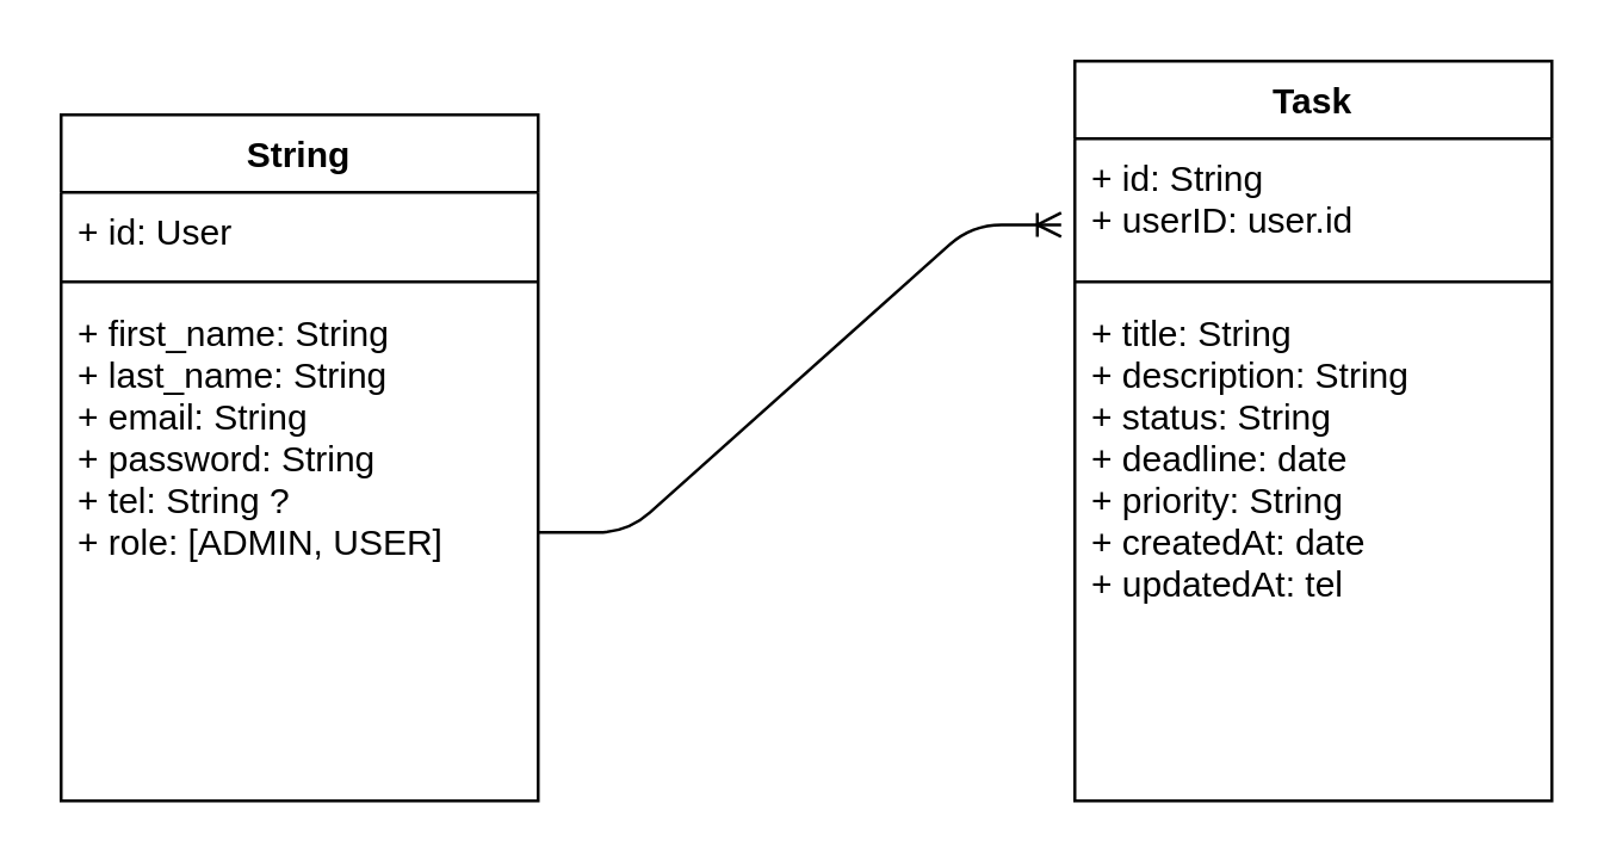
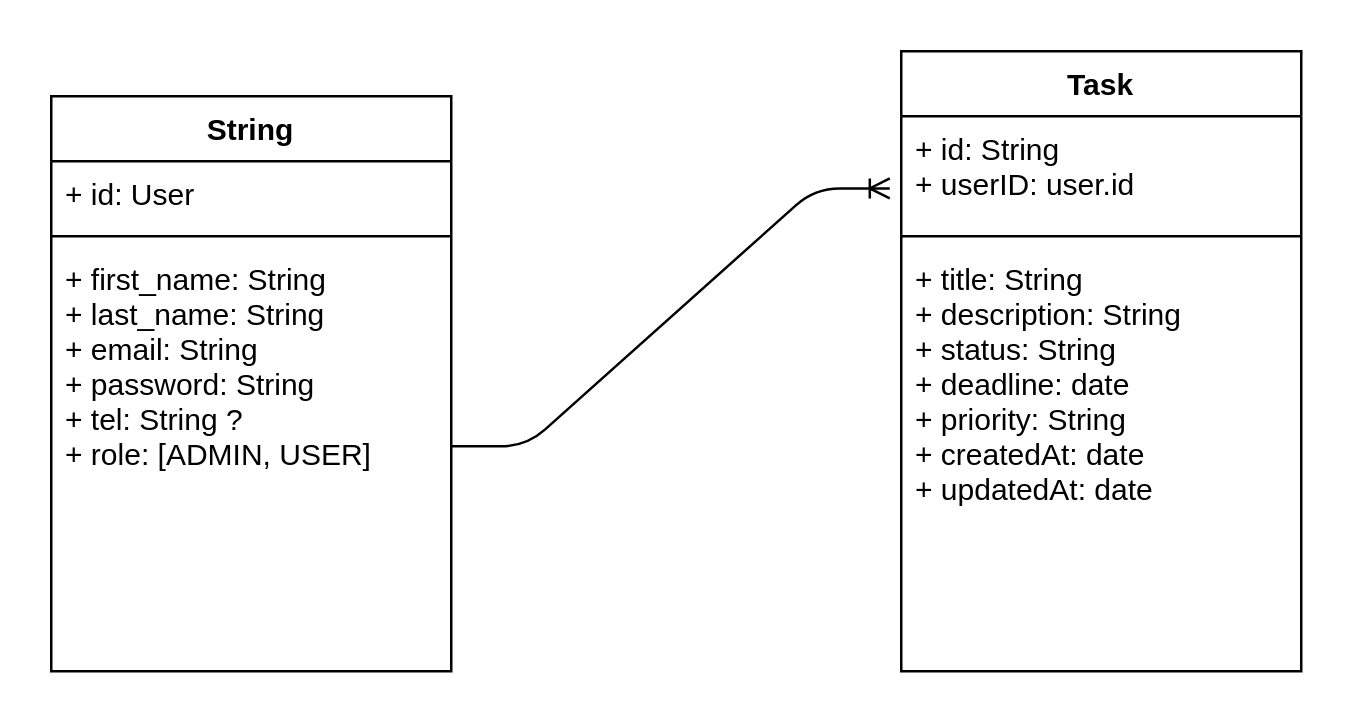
- <mxCell id="10" value="+ title: String&#10;+ description: String&#10;+ status: String&#10;+ deadline: date&#10;+ priority: String&#10;+ createdAt: date&#10;+ updatedAt: tel" style="text;strokeColor=none;fillColor=none;align=left;verticalAlign=top;spacingLeft=4;spacingRight=4;overflow=hidden;rotatable=0;points=[[0,0.5],[1,0.5]];portConstraint=eastwest;" vertex="1" parent="7"><mxGeometry y="78" width="160" height="170" as="geometry" /></mxCell>
+ <mxCell id="10" value="+ title: String&#10;+ description: String&#10;+ status: String&#10;+ deadline: date&#10;+ priority: String&#10;+ createdAt: date&#10;+ updatedAt: date" style="text;strokeColor=none;fillColor=none;align=left;verticalAlign=top;spacingLeft=4;spacingRight=4;overflow=hidden;rotatable=0;points=[[0,0.5],[1,0.5]];portConstraint=eastwest;" vertex="1" parent="7"><mxGeometry y="78" width="160" height="170" as="geometry" /></mxCell>
